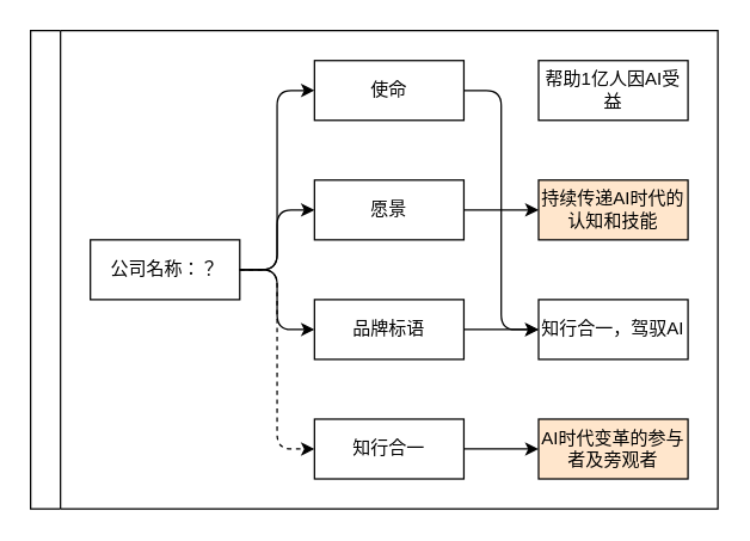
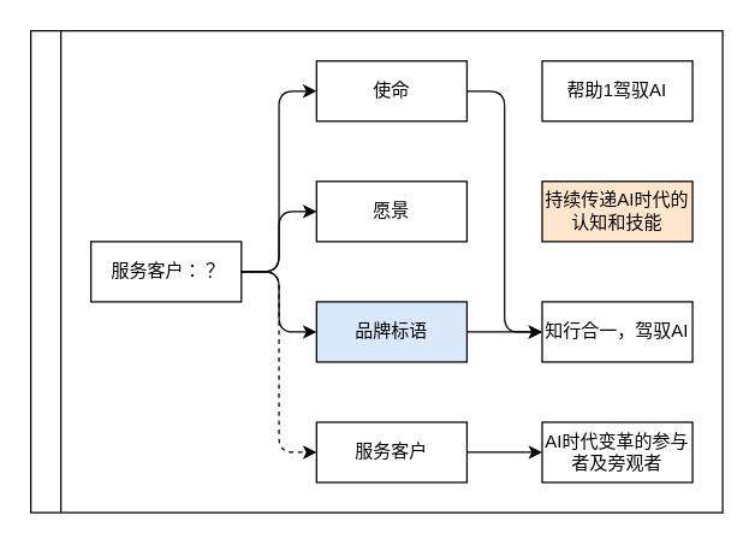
- <mxCell id="9" value="帮助1亿人因AI受益" style="whiteSpace=wrap;html=1;" vertex="1" parent="2"><mxGeometry x="340" y="20" width="100" height="40" as="geometry" /></mxCell>
+ <mxCell id="9" value="帮助1驾驭AI" style="whiteSpace=wrap;html=1;" vertex="1" parent="2"><mxGeometry x="340" y="20" width="100" height="40" as="geometry" /></mxCell>
- <mxCell id="12" value="" style="edgeStyle=elbowEdgeStyle;elbow=horizontal;html=1;rounded=1;curved=0;sourcePerimeterSpacing=0;targetPerimeterSpacing=0;startSize=6;endSize=6;" edge="1" target="13" source="6" parent="2"><mxGeometry relative="1" as="geometry"><mxPoint x="310" y="270" as="sourcePoint" /></mxGeometry></mxCell>
- <mxCell id="3" value="公司名称：？" style="whiteSpace=wrap;html=1;" vertex="1" parent="2"><mxGeometry x="40" y="140" width="100" height="40" as="geometry" /></mxCell>
+ <mxCell id="3" value="服务客户：？" style="whiteSpace=wrap;html=1;" vertex="1" parent="2"><mxGeometry x="40" y="140" width="100" height="40" as="geometry" /></mxCell>
- <mxCell id="11" value="品牌标语" style="whiteSpace=wrap;html=1;" vertex="1" parent="2"><mxGeometry x="190" y="180" width="100" height="40" as="geometry" /></mxCell>
+ <mxCell id="11" value="品牌标语" style="whiteSpace=wrap;html=1;fillColor=#dae8fc;" vertex="1" parent="2"><mxGeometry x="190" y="180" width="100" height="40" as="geometry" /></mxCell>
- <mxCell id="15" value="知行合一" style="whiteSpace=wrap;html=1;" vertex="1" parent="2"><mxGeometry x="190" y="260" width="100" height="40" as="geometry" /></mxCell>
+ <mxCell id="15" value="服务客户" style="whiteSpace=wrap;html=1;" vertex="1" parent="2"><mxGeometry x="190" y="260" width="100" height="40" as="geometry" /></mxCell>
- <mxCell id="17" value="AI时代变革的参与者及旁观者" style="whiteSpace=wrap;html=1;fillColor=#ffe6cc;" vertex="1" parent="2"><mxGeometry x="340" y="260" width="100" height="40" as="geometry" /></mxCell>
+ <mxCell id="17" value="AI时代变革的参与者及旁观者" style="whiteSpace=wrap;html=1;" vertex="1" parent="2"><mxGeometry x="340" y="260" width="100" height="40" as="geometry" /></mxCell>
